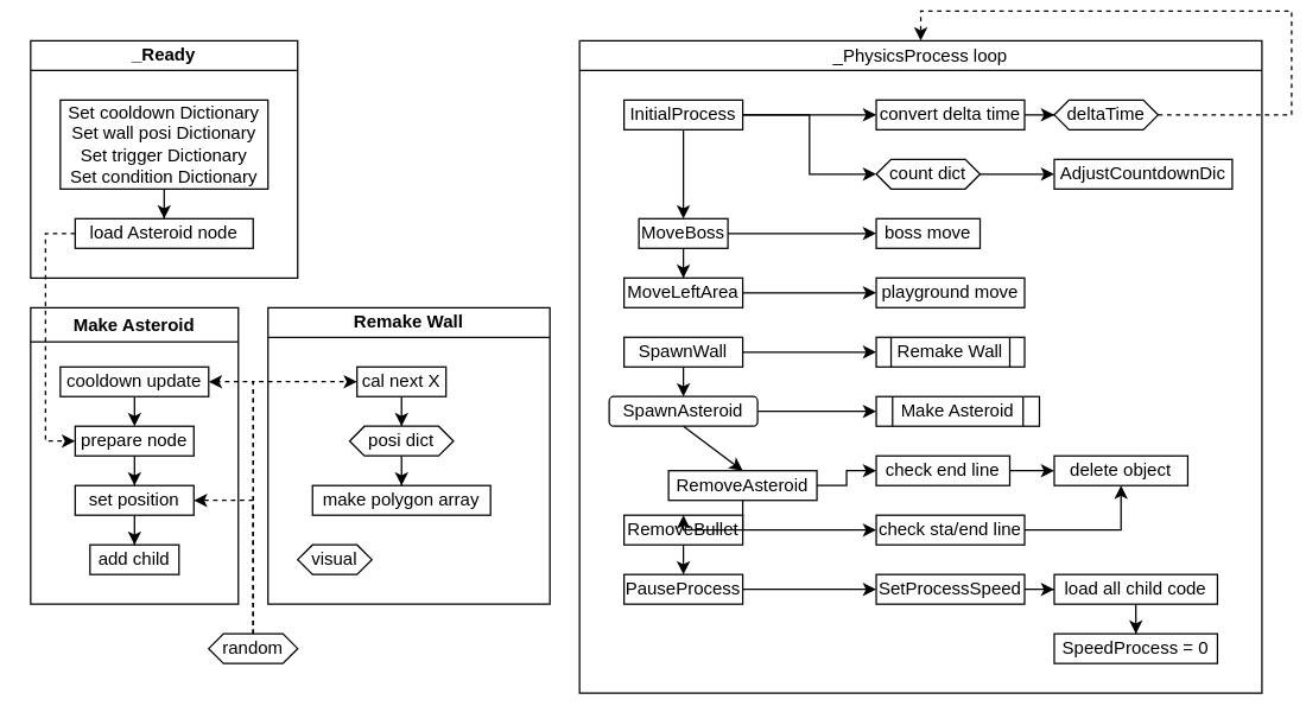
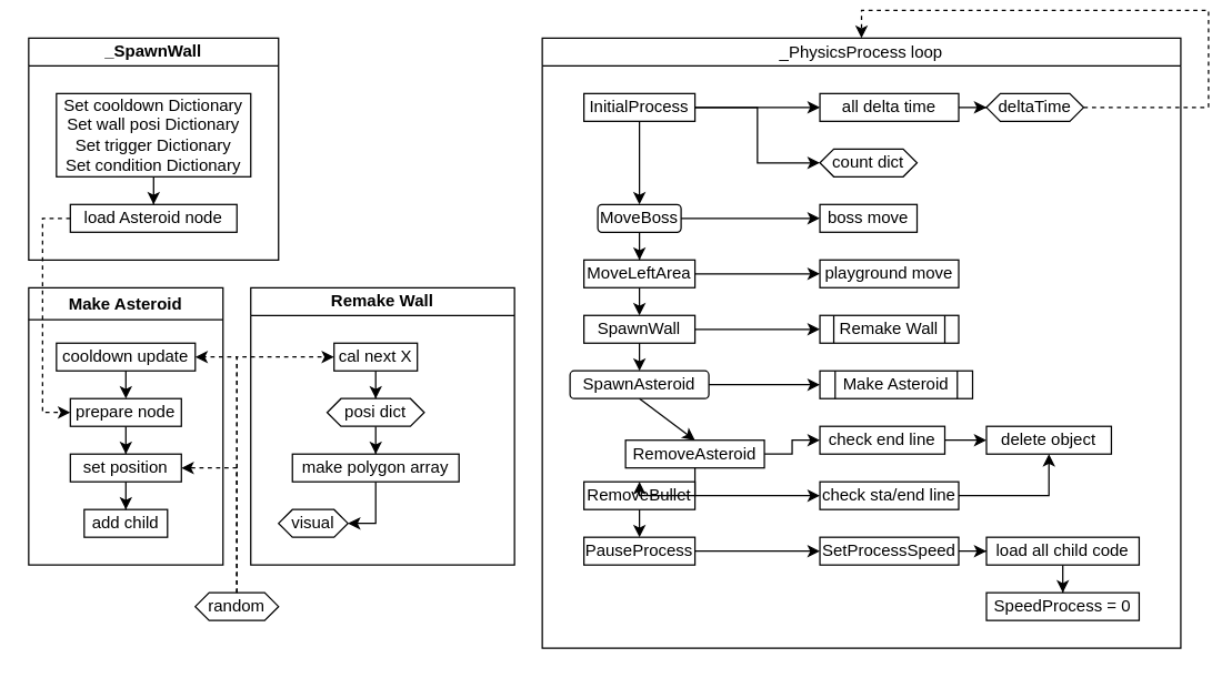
- <mxCell id="48" value="_Ready" style="swimlane;whiteSpace=wrap;html=1;startSize=20;" vertex="1" parent="1"><mxGeometry x="20" y="20" width="180" height="160" as="geometry" /></mxCell>
+ <mxCell id="48" value="_SpawnWall" style="swimlane;whiteSpace=wrap;html=1;startSize=20;" vertex="1" parent="1"><mxGeometry x="20" y="20" width="180" height="160" as="geometry" /></mxCell>
- <mxCell id="3" value="convert delta time" style="rounded=0;whiteSpace=wrap;html=1;" vertex="1" parent="2"><mxGeometry x="200" y="40" width="100" height="20" as="geometry" /></mxCell>
+ <mxCell id="3" value="all delta time" style="rounded=0;whiteSpace=wrap;html=1;" vertex="1" parent="2"><mxGeometry x="200" y="40" width="100" height="20" as="geometry" /></mxCell>
- <mxCell id="8" style="edgeStyle=orthogonalEdgeStyle;rounded=0;orthogonalLoop=1;jettySize=auto;html=1;entryX=0;entryY=0.5;entryDx=0;entryDy=0;" edge="1" parent="2" source="9" target="7"><mxGeometry relative="1" as="geometry" /></mxCell>
- <mxCell id="7" value="AdjustCountdownDic" style="rounded=0;whiteSpace=wrap;html=1;" vertex="1" parent="2"><mxGeometry x="320" y="80" width="120" height="20" as="geometry" /></mxCell>
- <mxCell id="22" value="MoveBoss" style="rounded=0;whiteSpace=wrap;html=1;" vertex="1" parent="2"><mxGeometry x="40" y="120" width="60" height="20" as="geometry" /></mxCell>
+ <mxCell id="22" value="MoveBoss" style="whiteSpace=wrap;html=1;rounded=1;" vertex="1" parent="2"><mxGeometry x="40" y="120" width="60" height="20" as="geometry" /></mxCell>
+ <mxCell id="29" value="" style="endArrow=classic;html=1;rounded=0;exitX=0.5;exitY=1;exitDx=0;exitDy=0;entryX=0.5;entryY=0;entryDx=0;entryDy=0;" edge="1" parent="2" source="24" target="25"><mxGeometry width="50" height="50" relative="1" as="geometry"><mxPoint x="290" y="270" as="sourcePoint" /><mxPoint x="340" y="220" as="targetPoint" /></mxGeometry></mxCell>
+ <mxCell id="57" style="edgeStyle=orthogonalEdgeStyle;rounded=0;orthogonalLoop=1;jettySize=auto;html=1;entryX=1;entryY=0.5;entryDx=0;entryDy=0;" edge="1" parent="52" source="58" target="59"><mxGeometry relative="1" as="geometry" /></mxCell>
